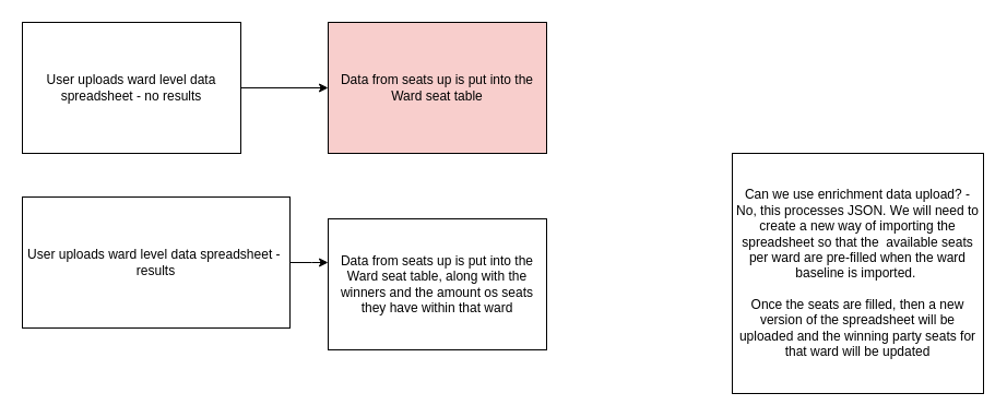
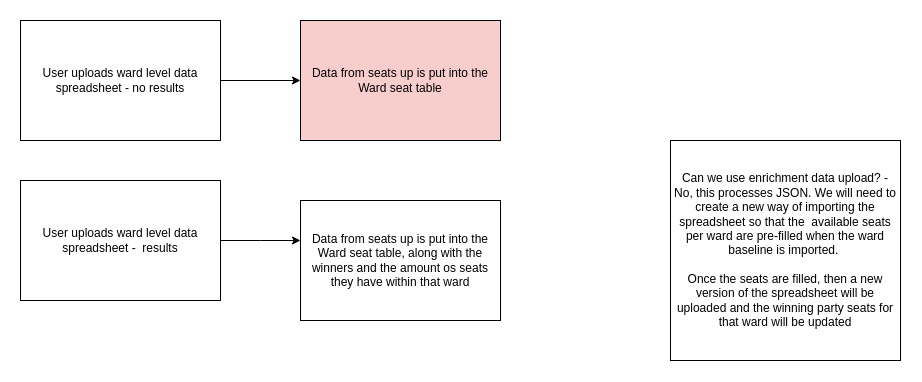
- <mxCell id="7" value="User uploads ward level data spreadsheet -&amp;nbsp; results" style="rounded=0;whiteSpace=wrap;html=1;" vertex="1" parent="1"><mxGeometry x="20" y="180" width="245" height="120" as="geometry" /></mxCell>
+ <mxCell id="7" value="User uploads ward level data spreadsheet -&amp;nbsp; results" style="rounded=0;whiteSpace=wrap;html=1;" vertex="1" parent="1"><mxGeometry x="20" y="180" width="200" height="120" as="geometry" /></mxCell>
